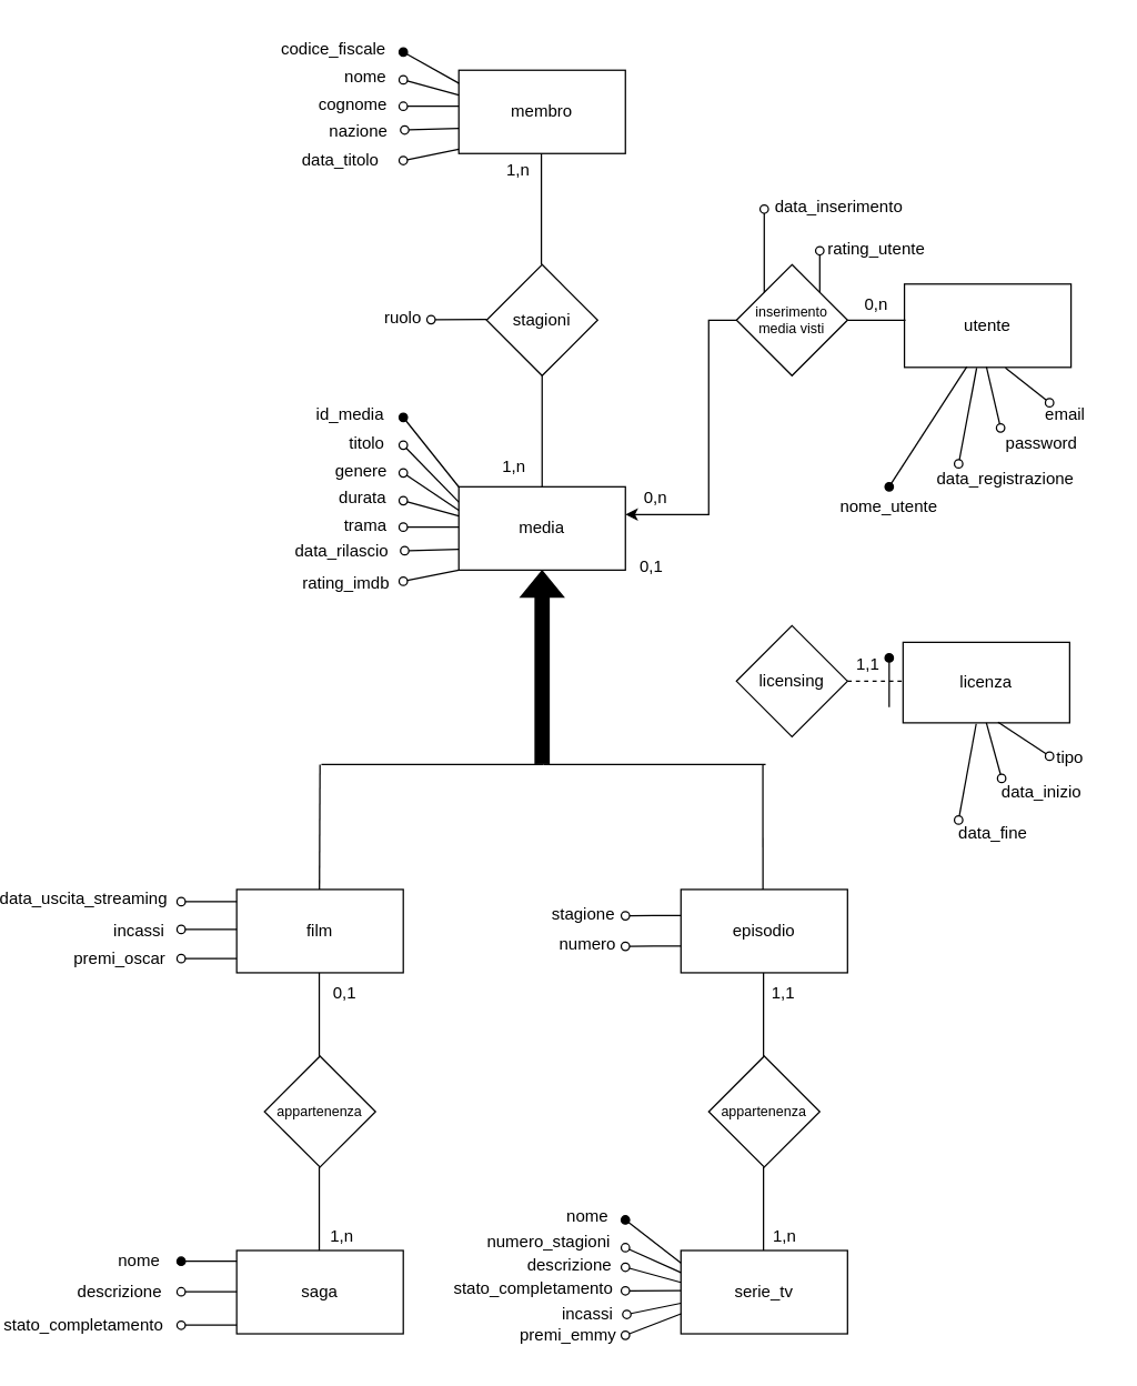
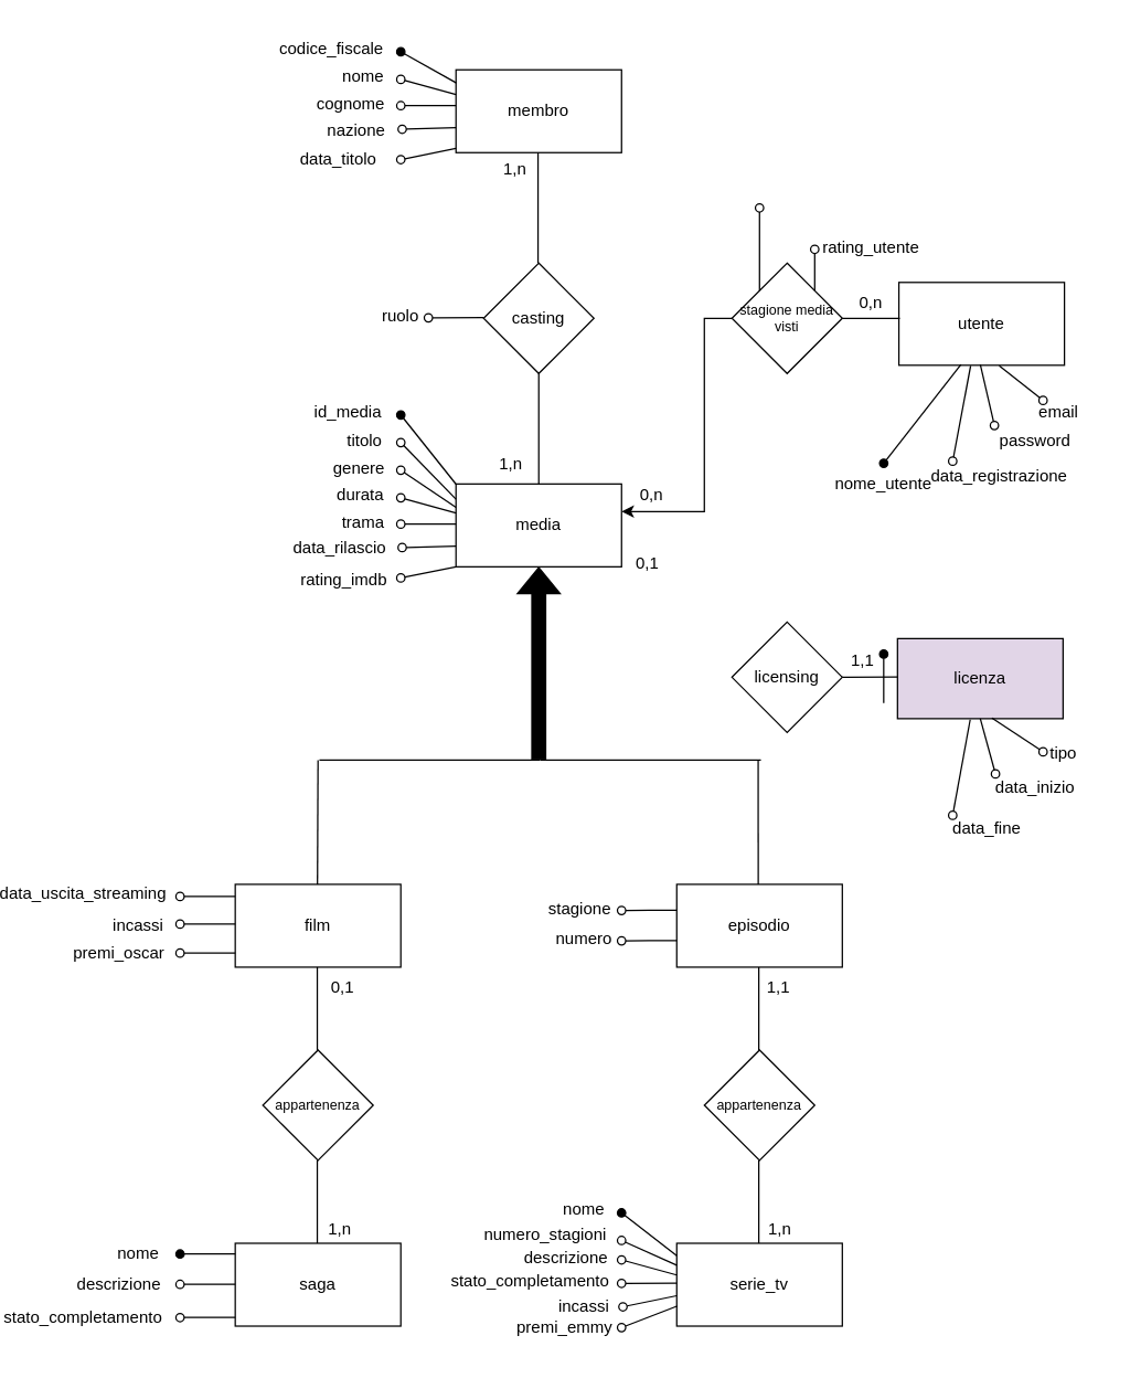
- <mxCell id="66" value="data_inserimento" style="text;html=1;align=center;verticalAlign=middle;whiteSpace=wrap;rounded=0;" parent="1" vertex="1"><mxGeometry x="564" y="134" width="60" height="30" as="geometry" /></mxCell>
- <mxCell id="9" value="stagioni" style="rhombus;whiteSpace=wrap;html=1;" parent="1" vertex="1"><mxGeometry x="340" y="190" width="80" height="80" as="geometry" /></mxCell>
+ <mxCell id="9" value="casting" style="rhombus;whiteSpace=wrap;html=1;" parent="1" vertex="1"><mxGeometry x="340" y="190" width="80" height="80" as="geometry" /></mxCell>
- <mxCell id="64" value="&lt;div&gt;inserimento media visti&lt;/div&gt;" style="rhombus;whiteSpace=wrap;html=1;fontSize=10;" parent="1" vertex="1"><mxGeometry x="520" y="190" width="80" height="80" as="geometry" /></mxCell>
+ <mxCell id="64" value="&lt;div&gt;stagione media visti&lt;/div&gt;" style="rhombus;whiteSpace=wrap;html=1;fontSize=10;" parent="1" vertex="1"><mxGeometry x="520" y="190" width="80" height="80" as="geometry" /></mxCell>
- <mxCell id="68" value="nome_utente" style="text;html=1;align=center;verticalAlign=middle;whiteSpace=wrap;rounded=0;" parent="1" vertex="1"><mxGeometry x="600" y="350" width="60" height="30" as="geometry" /></mxCell>
+ <mxCell id="68" value="nome_utente" style="text;html=1;align=center;verticalAlign=middle;whiteSpace=wrap;rounded=0;" parent="1" vertex="1"><mxGeometry x="600" y="335" width="60" height="30" as="geometry" /></mxCell>
- <mxCell id="19" value="" style="endArrow=none;html=1;rounded=0;entryX=0;entryY=0.481;entryDx=0;entryDy=0;entryPerimeter=0;exitX=1;exitY=0.5;exitDx=0;exitDy=0;dashed=1;" parent="1" source="8" target="6" edge="1"><mxGeometry width="50" height="50" relative="1" as="geometry"><mxPoint x="603" y="491.47" as="sourcePoint" /><mxPoint x="683" y="492" as="targetPoint" /></mxGeometry></mxCell>
+ <mxCell id="19" value="" style="endArrow=none;html=1;rounded=0;entryX=0;entryY=0.481;entryDx=0;entryDy=0;entryPerimeter=0;exitX=1;exitY=0.5;exitDx=0;exitDy=0;" parent="1" source="8" target="6" edge="1"><mxGeometry width="50" height="50" relative="1" as="geometry"><mxPoint x="603" y="491.47" as="sourcePoint" /><mxPoint x="683" y="492" as="targetPoint" /></mxGeometry></mxCell>
- <mxCell id="6" value="licenza" style="rounded=0;whiteSpace=wrap;html=1;" parent="1" vertex="1"><mxGeometry x="640" y="462" width="120" height="58" as="geometry" /></mxCell>
+ <mxCell id="6" value="licenza" style="rounded=0;whiteSpace=wrap;html=1;fillColor=#e1d5e7;" parent="1" vertex="1"><mxGeometry x="640" y="462" width="120" height="58" as="geometry" /></mxCell>
